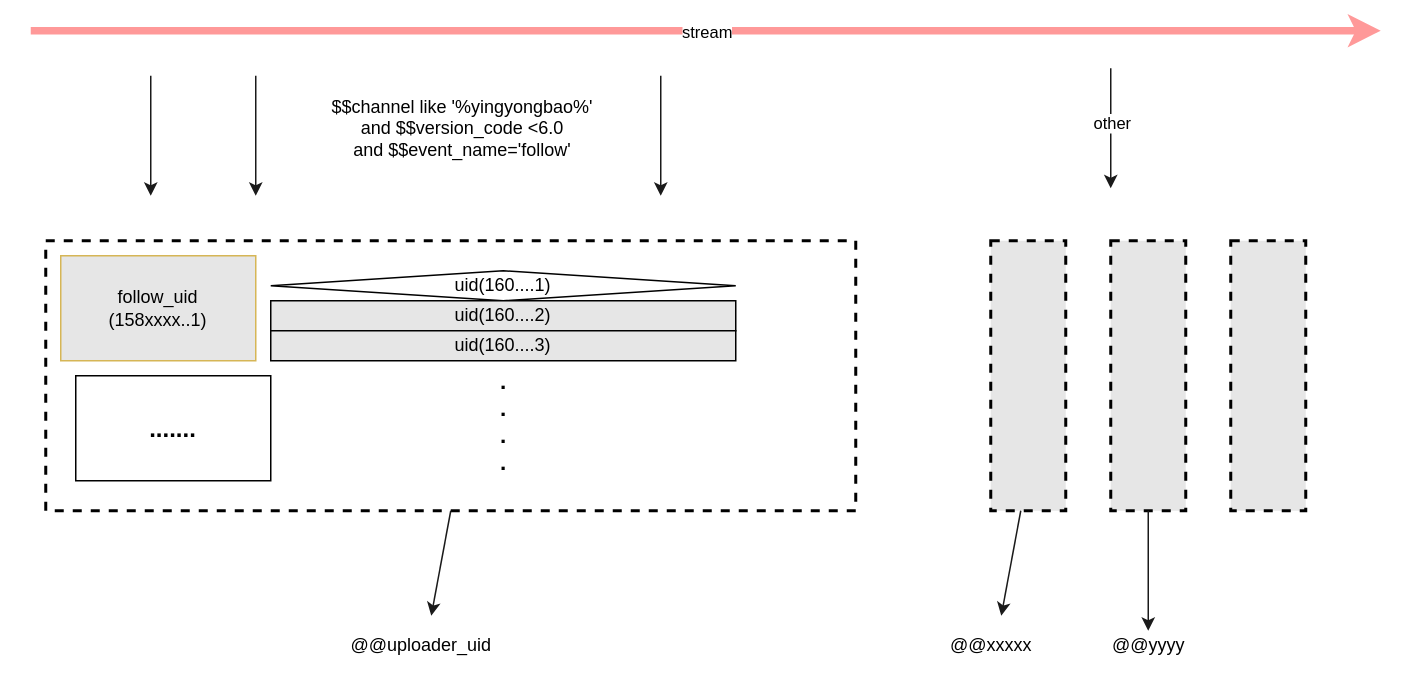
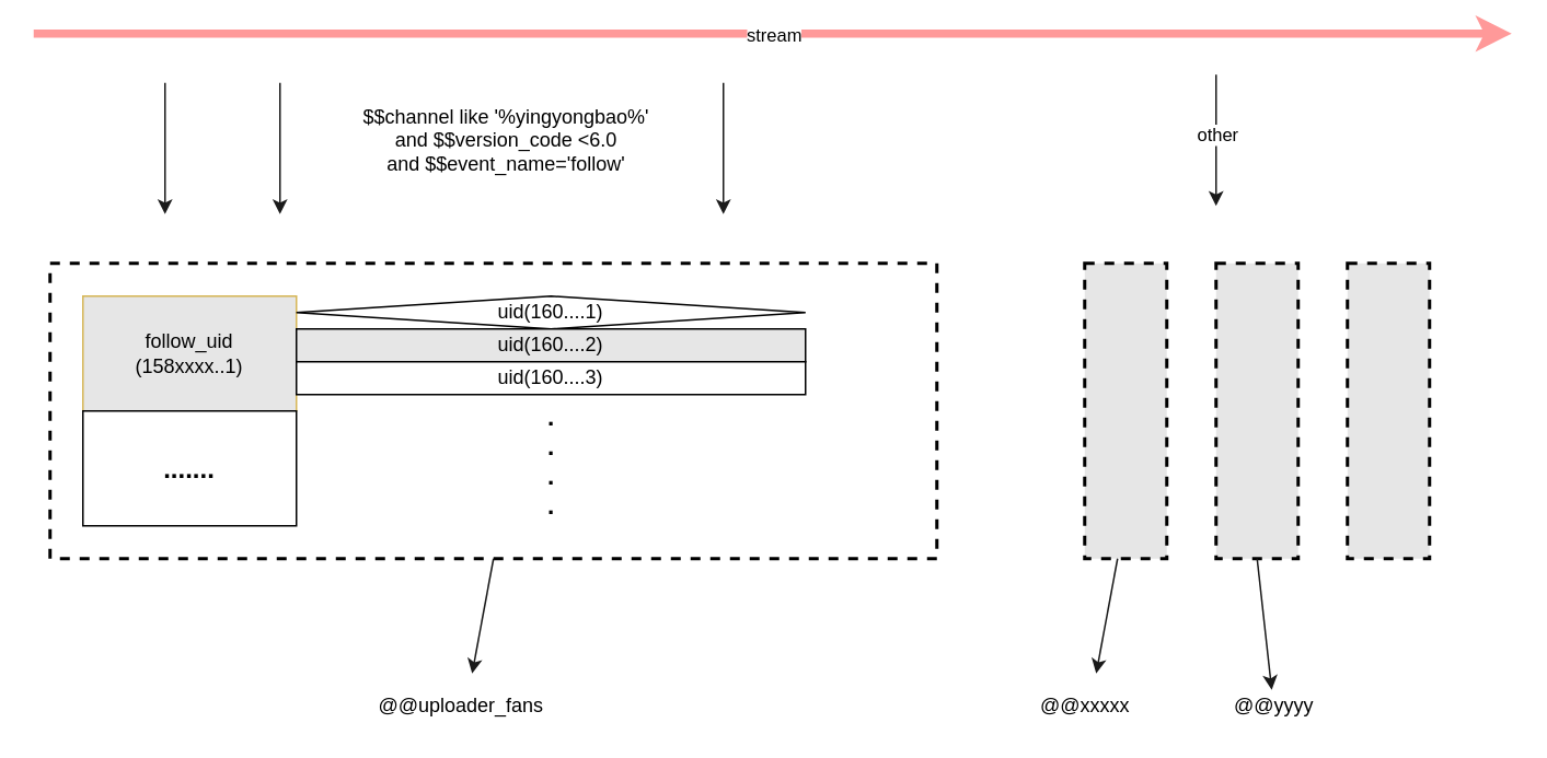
- <mxCell id="9" value="follow_uid&lt;br&gt;(158xxxx..1)" style="rounded=0;whiteSpace=wrap;html=1;strokeColor=#d6b656;fillColor=#E6E6E6;" vertex="1" parent="1"><mxGeometry x="40" y="170" width="130" height="70" as="geometry" /></mxCell>
+ <mxCell id="9" value="follow_uid&lt;br&gt;(158xxxx..1)" style="rounded=0;whiteSpace=wrap;html=1;strokeColor=#d6b656;fillColor=#E6E6E6;" vertex="1" parent="1"><mxGeometry x="50" y="180" width="130" height="70" as="geometry" /></mxCell>
- <mxCell id="13" value="uid(160....3)" style="rounded=0;whiteSpace=wrap;html=1;fillColor=#e6e6e6;" vertex="1" parent="1"><mxGeometry x="180" y="220" width="310" height="20" as="geometry" /></mxCell>
+ <mxCell id="13" value="uid(160....3)" style="rounded=0;whiteSpace=wrap;html=1;" vertex="1" parent="1"><mxGeometry x="180" y="220" width="310" height="20" as="geometry" /></mxCell>
- <mxCell id="21" value="@@uploader_uid" style="text;html=1;align=center;verticalAlign=middle;resizable=0;points=[];autosize=1;" vertex="1" parent="1"><mxGeometry x="220" y="420" width="120" height="20" as="geometry" /></mxCell>
+ <mxCell id="21" value="@@uploader_fans" style="text;html=1;align=center;verticalAlign=middle;resizable=0;points=[];autosize=1;" vertex="1" parent="1"><mxGeometry x="220" y="420" width="120" height="20" as="geometry" /></mxCell>
- <mxCell id="24" value="@@yyyy" style="text;html=1;align=center;verticalAlign=middle;resizable=0;points=[];autosize=1;" vertex="1" parent="1"><mxGeometry x="735" y="420" width="60" height="20" as="geometry" /></mxCell>
+ <mxCell id="24" value="@@yyyy" style="text;html=1;align=center;verticalAlign=middle;resizable=0;points=[];autosize=1;" vertex="1" parent="1"><mxGeometry x="745" y="420" width="60" height="20" as="geometry" /></mxCell>
